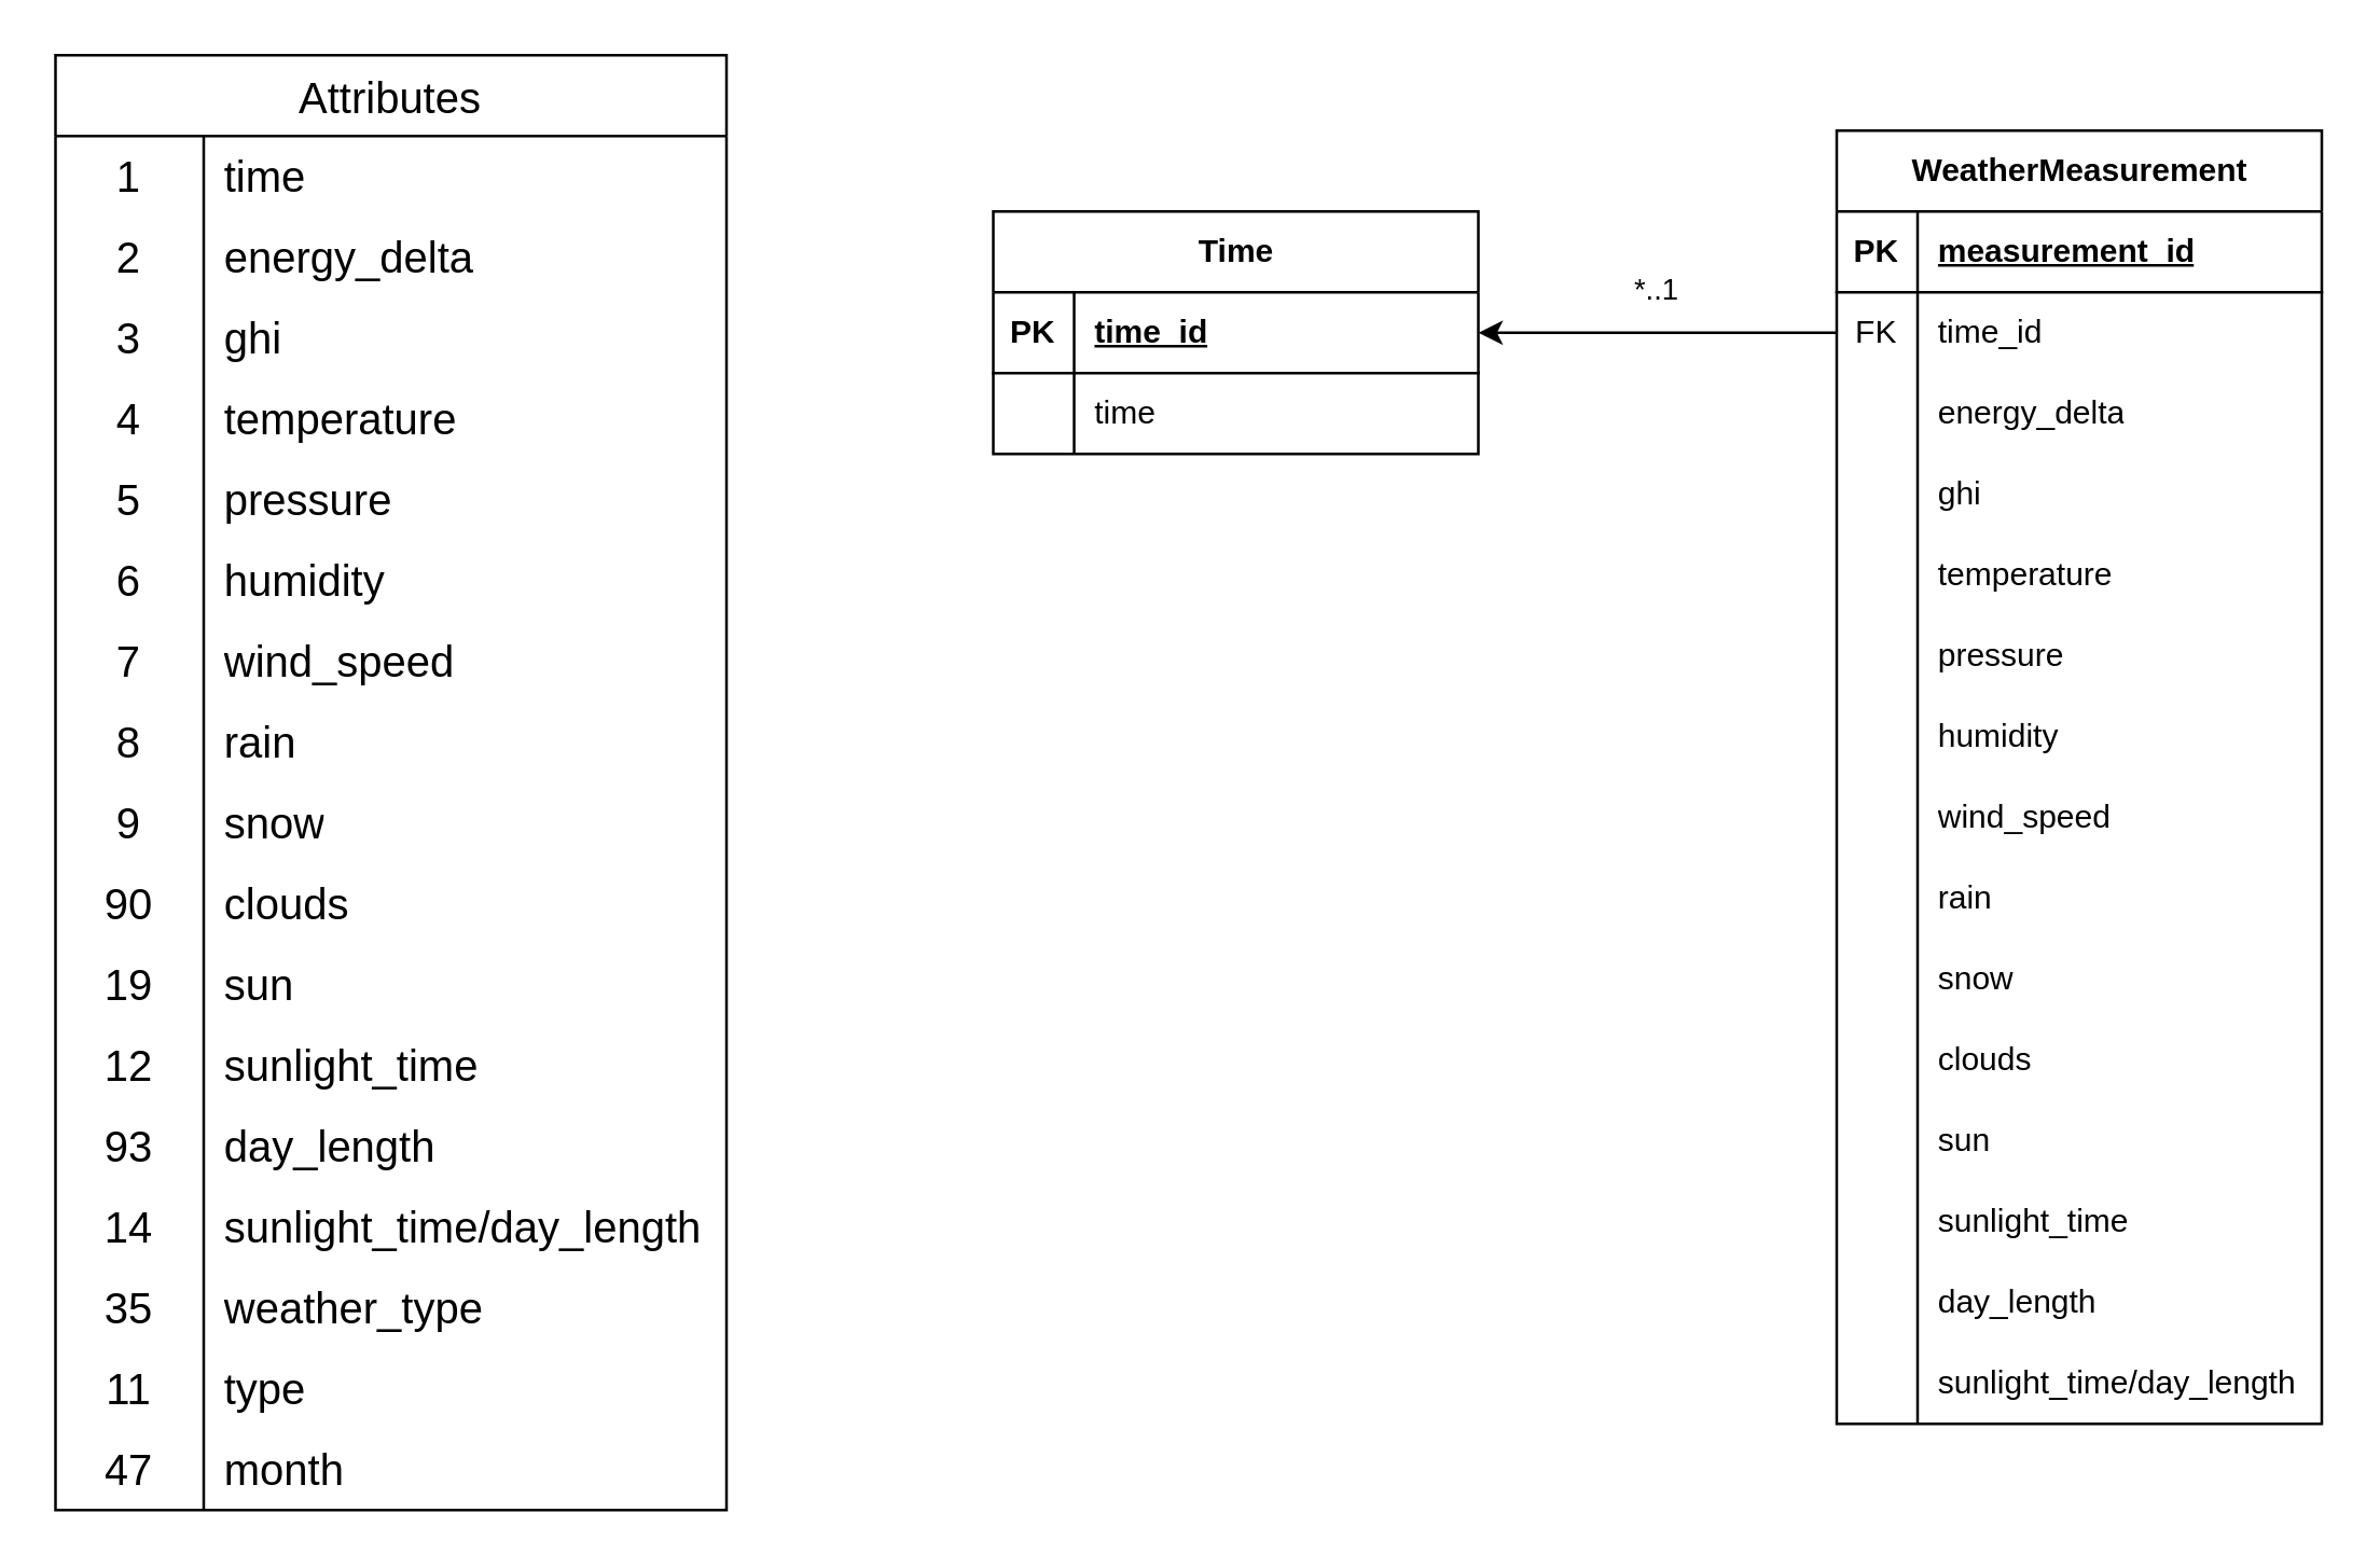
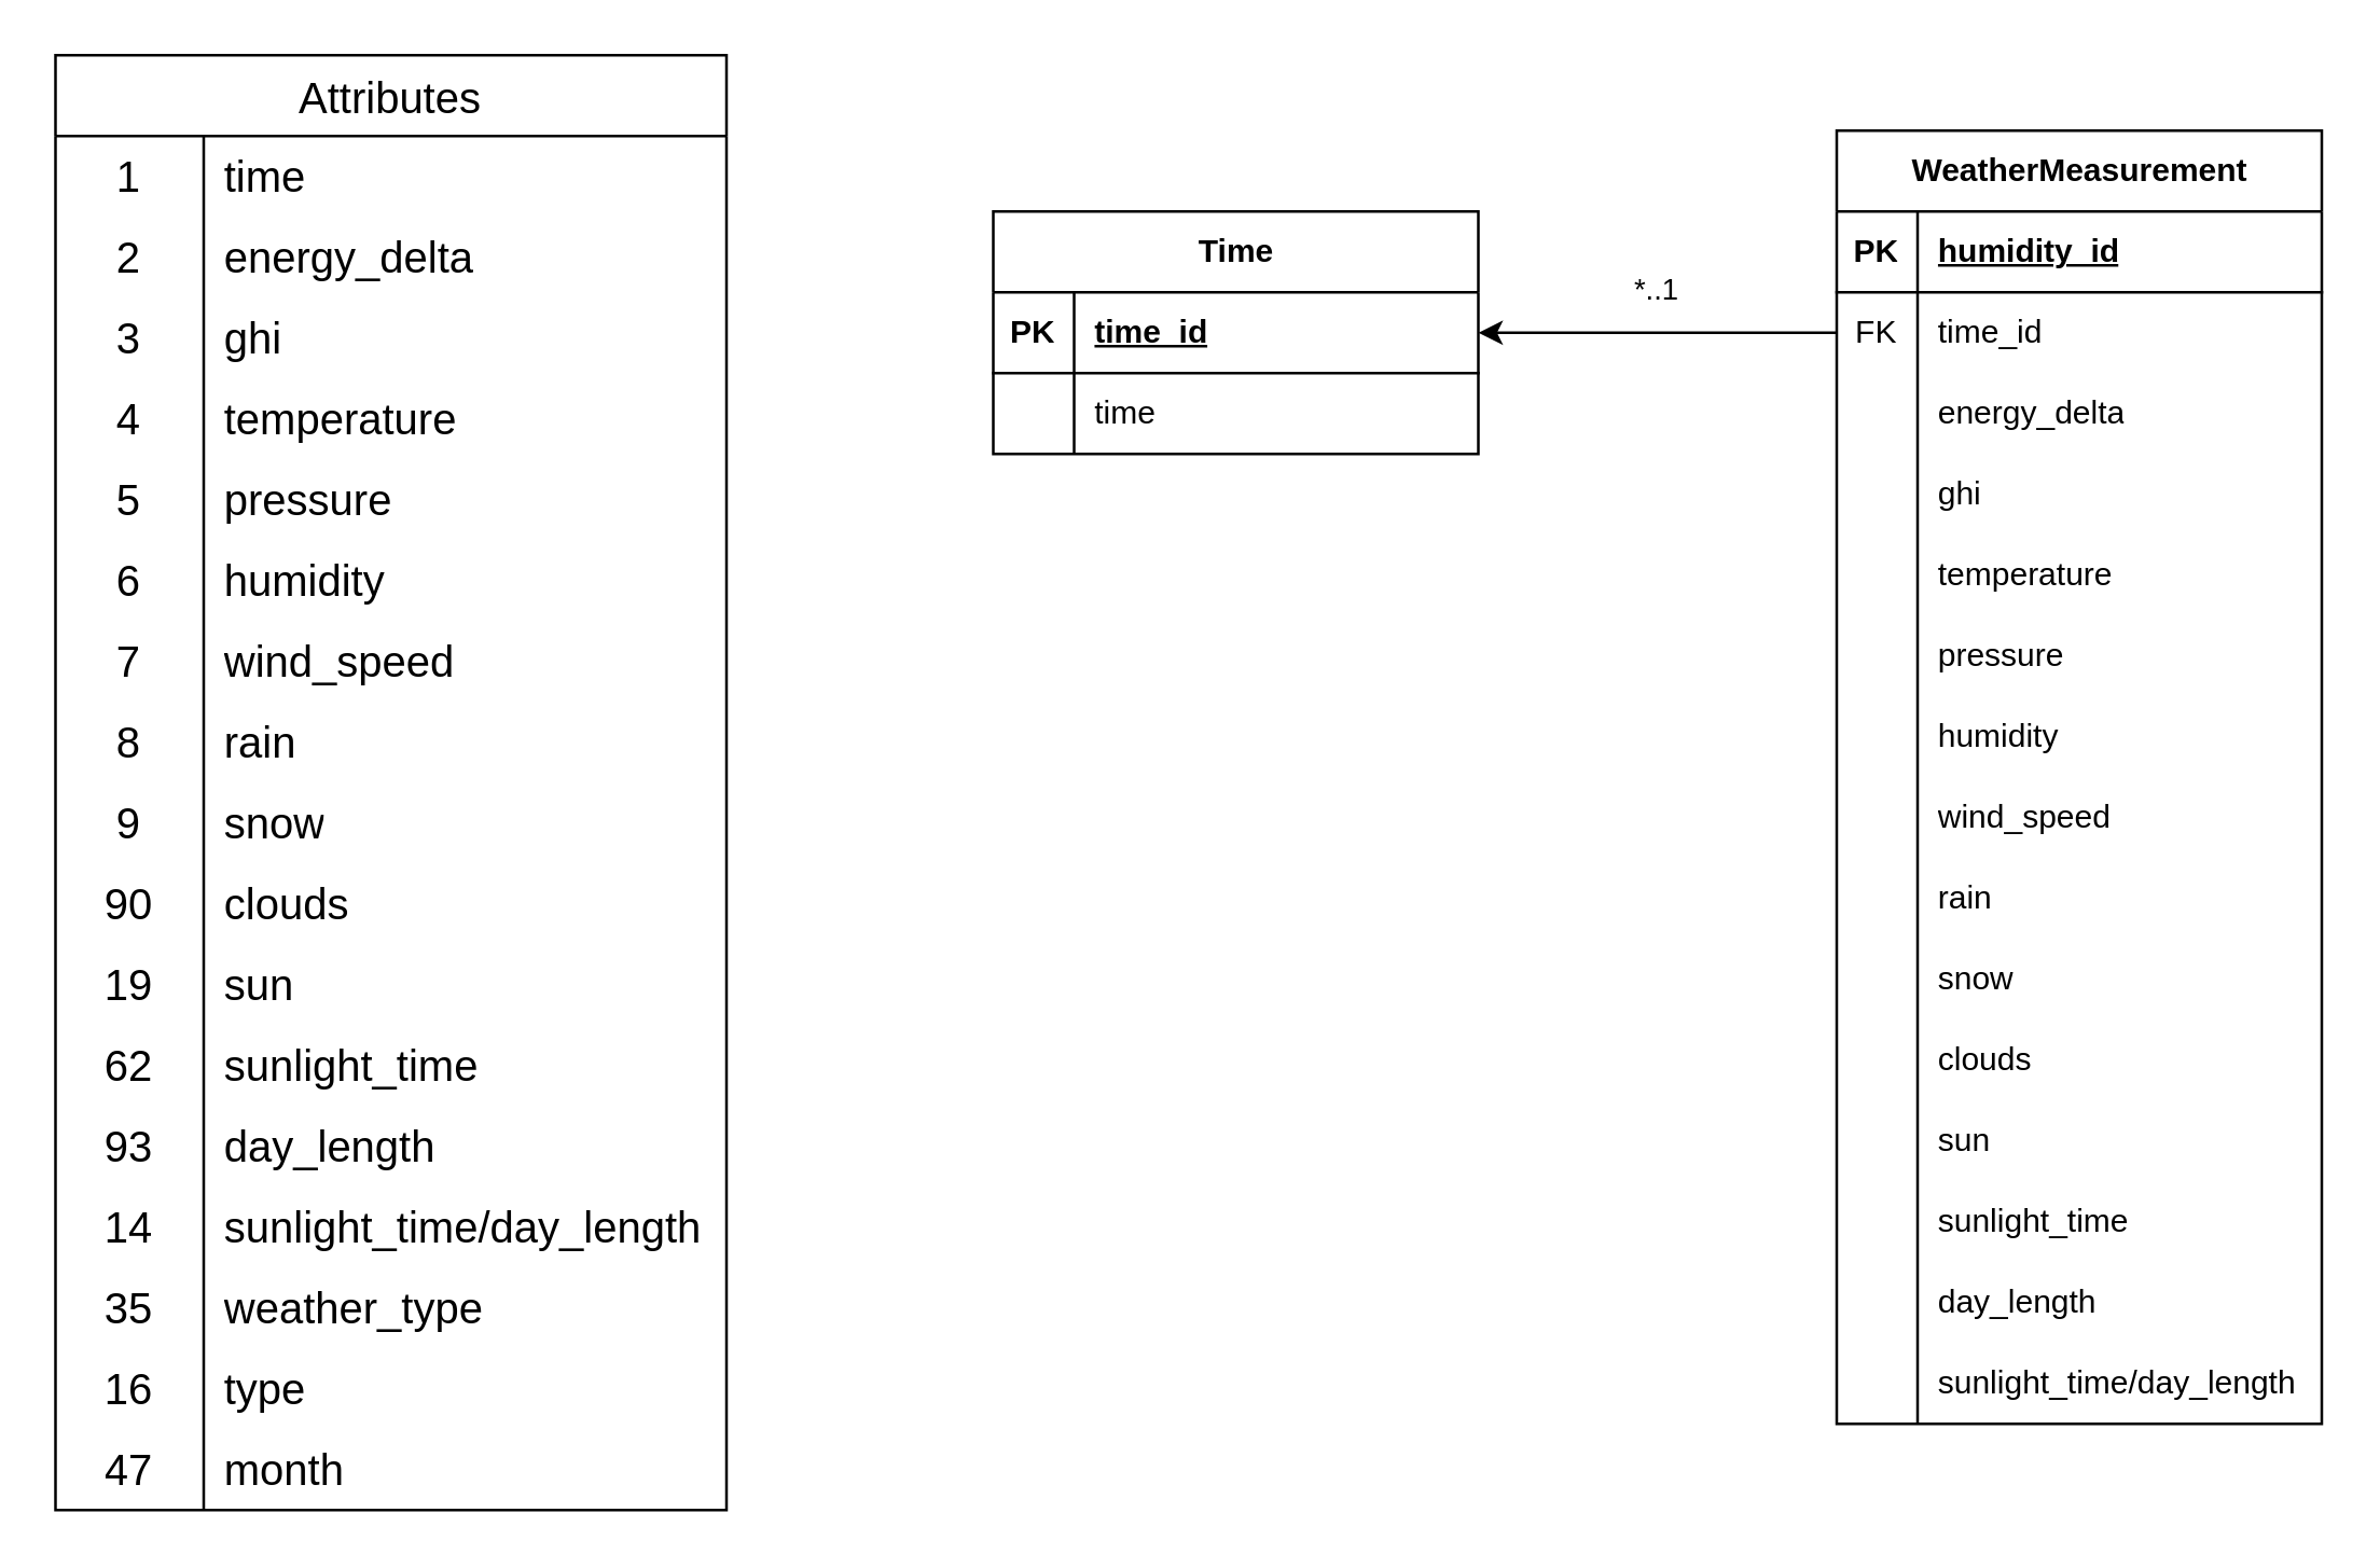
- <mxCell id="57" value="measurement_id" style="shape=partialRectangle;connectable=0;fillColor=none;top=0;left=0;bottom=0;right=0;align=left;spacingLeft=6;fontStyle=5;overflow=hidden;whiteSpace=wrap;html=1;" vertex="1" parent="55"><mxGeometry x="30" width="150" height="30" as="geometry"><mxRectangle width="150" height="30" as="alternateBounds" /></mxGeometry></mxCell>
+ <mxCell id="57" value="humidity_id" style="shape=partialRectangle;connectable=0;fillColor=none;top=0;left=0;bottom=0;right=0;align=left;spacingLeft=6;fontStyle=5;overflow=hidden;whiteSpace=wrap;html=1;" vertex="1" parent="55"><mxGeometry x="30" width="150" height="30" as="geometry"><mxRectangle width="150" height="30" as="alternateBounds" /></mxGeometry></mxCell>
- <mxCell id="37" value="12" style="shape=partialRectangle;html=1;whiteSpace=wrap;connectable=0;fillColor=none;top=0;left=0;bottom=0;right=0;overflow=hidden;strokeColor=inherit;fontSize=16;" vertex="1" parent="36"><mxGeometry width="55" height="30" as="geometry"><mxRectangle width="55" height="30" as="alternateBounds" /></mxGeometry></mxCell>
+ <mxCell id="37" value="62" style="shape=partialRectangle;html=1;whiteSpace=wrap;connectable=0;fillColor=none;top=0;left=0;bottom=0;right=0;overflow=hidden;strokeColor=inherit;fontSize=16;" vertex="1" parent="36"><mxGeometry width="55" height="30" as="geometry"><mxRectangle width="55" height="30" as="alternateBounds" /></mxGeometry></mxCell>
- <mxCell id="49" value="11" style="shape=partialRectangle;html=1;whiteSpace=wrap;connectable=0;fillColor=none;top=0;left=0;bottom=0;right=0;overflow=hidden;strokeColor=inherit;fontSize=16;" vertex="1" parent="48"><mxGeometry width="55" height="30" as="geometry"><mxRectangle width="55" height="30" as="alternateBounds" /></mxGeometry></mxCell>
+ <mxCell id="49" value="16" style="shape=partialRectangle;html=1;whiteSpace=wrap;connectable=0;fillColor=none;top=0;left=0;bottom=0;right=0;overflow=hidden;strokeColor=inherit;fontSize=16;" vertex="1" parent="48"><mxGeometry width="55" height="30" as="geometry"><mxRectangle width="55" height="30" as="alternateBounds" /></mxGeometry></mxCell>
